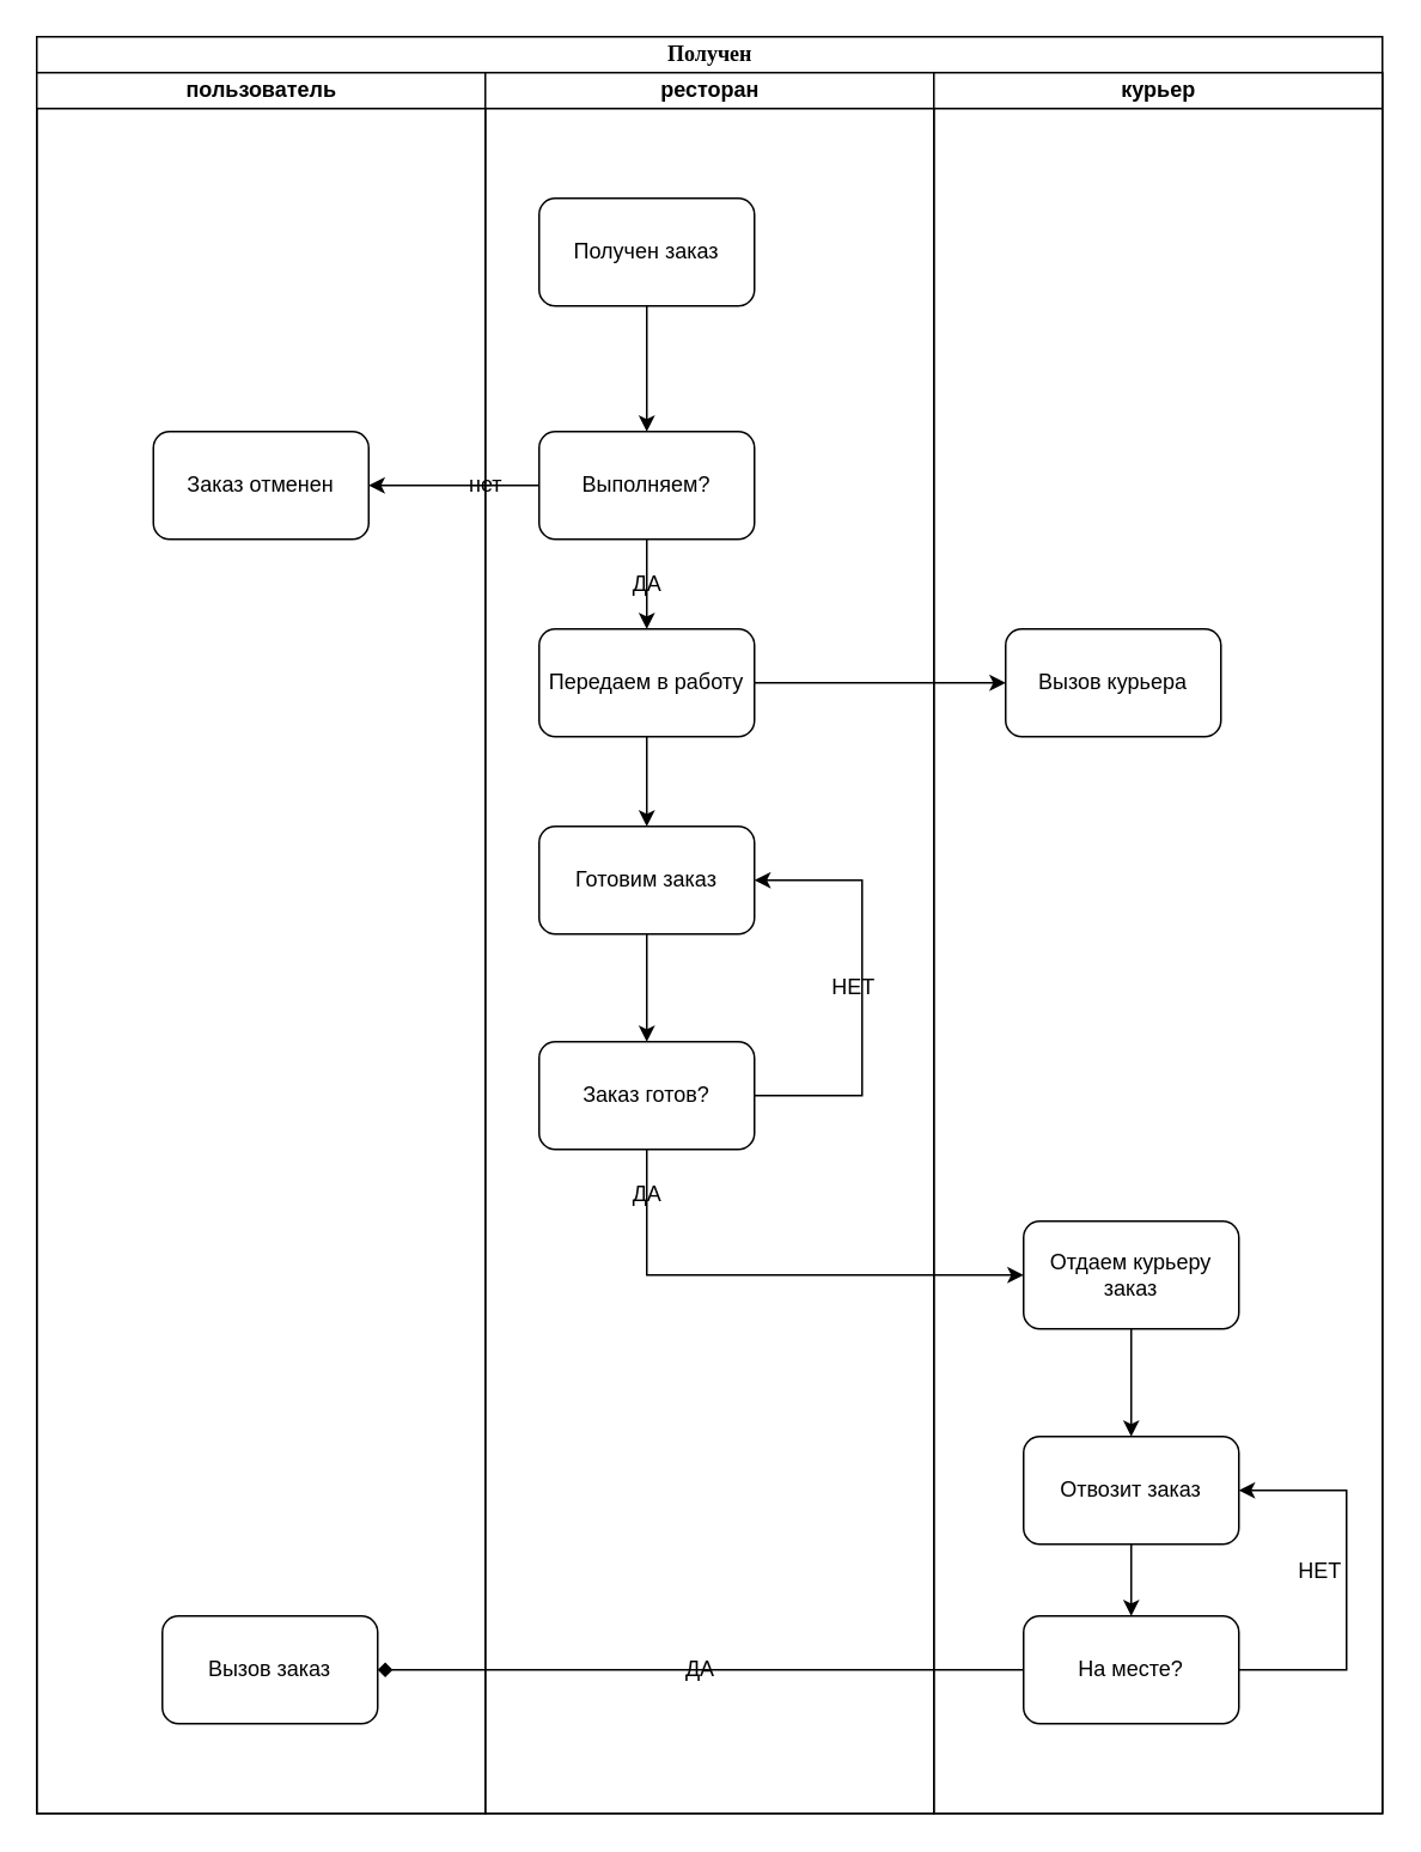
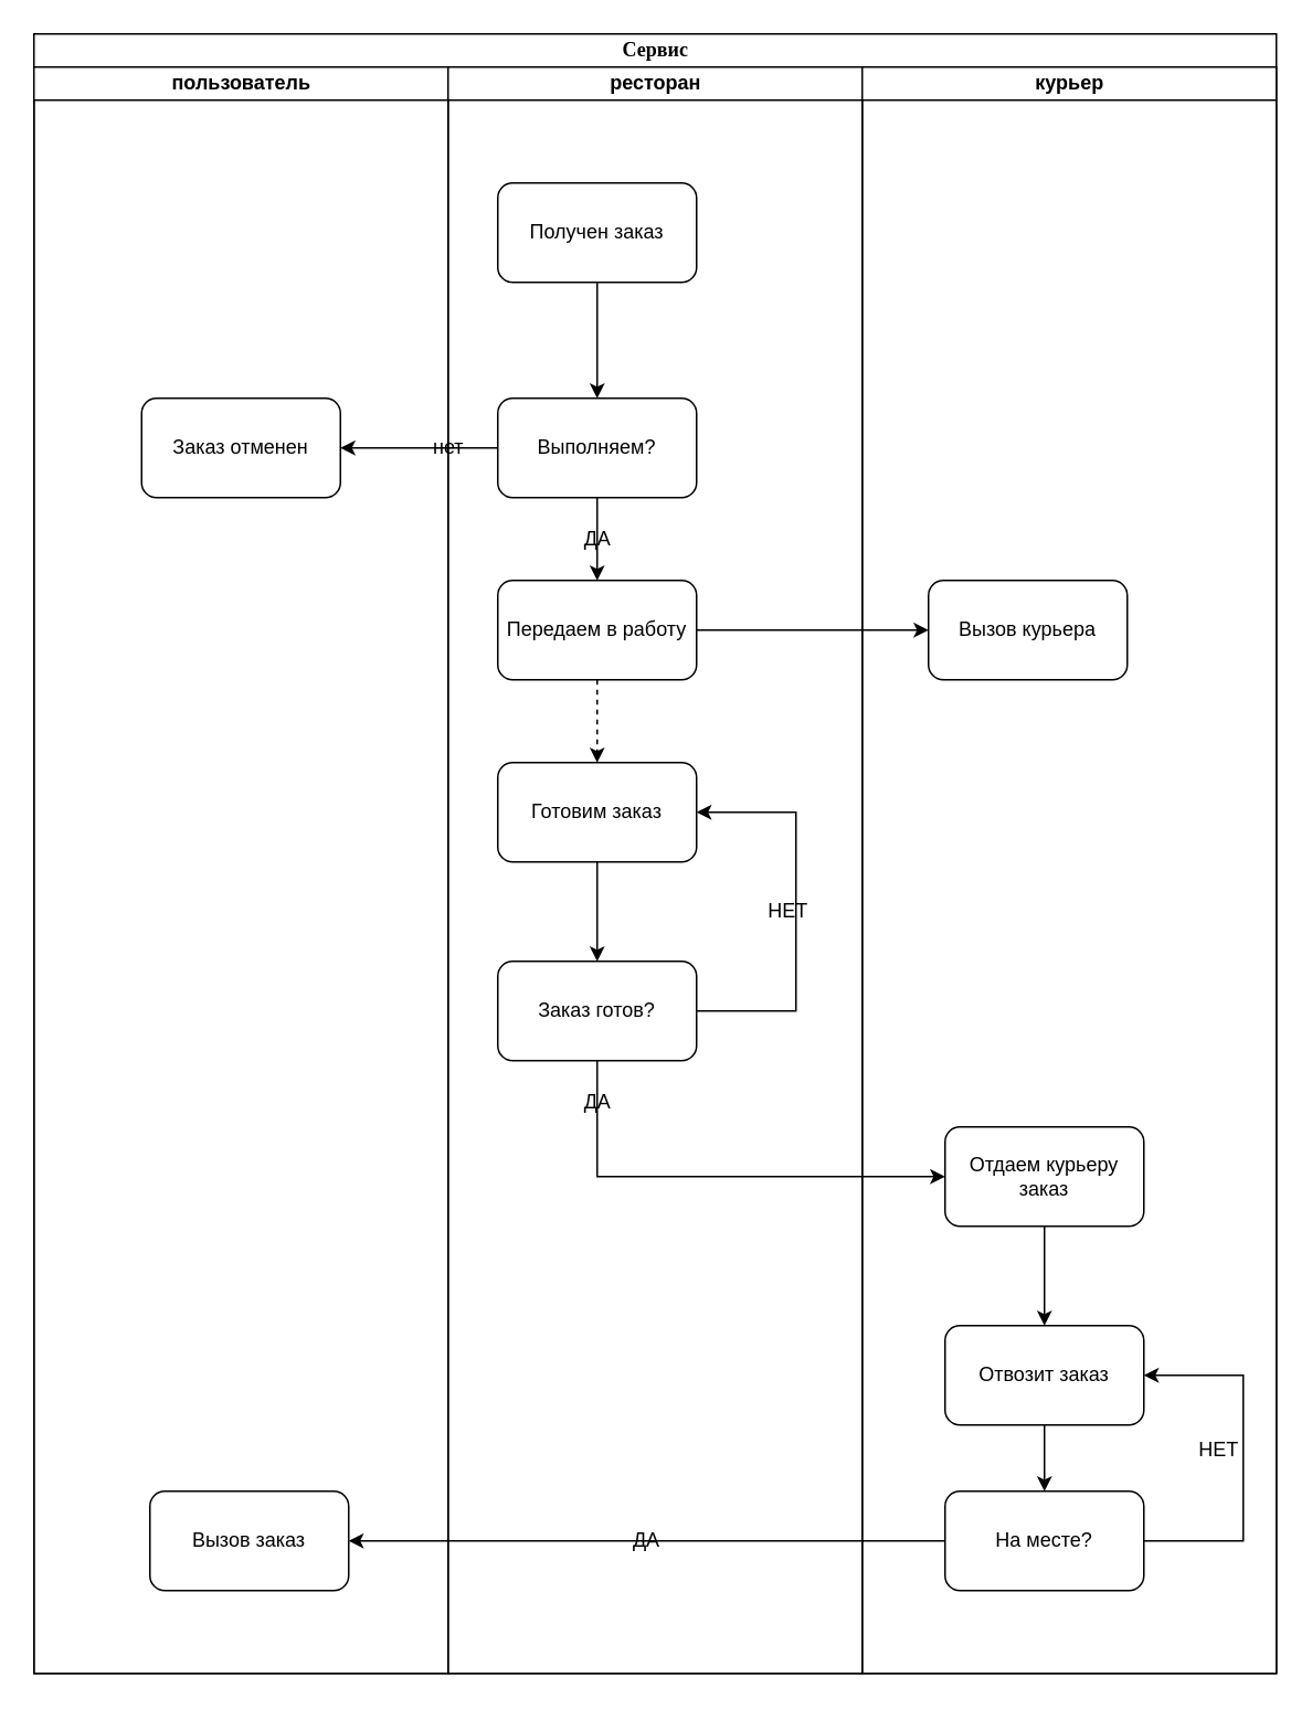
- <mxCell id="2" value="Получен" style="swimlane;html=1;childLayout=stackLayout;startSize=20;rounded=0;shadow=0;comic=0;labelBackgroundColor=none;strokeWidth=1;fontFamily=Verdana;fontSize=12;align=center;" parent="1" vertex="1"><mxGeometry x="20" y="20" width="750" height="990" as="geometry" /></mxCell>
+ <mxCell id="2" value="Сервис" style="swimlane;html=1;childLayout=stackLayout;startSize=20;rounded=0;shadow=0;comic=0;labelBackgroundColor=none;strokeWidth=1;fontFamily=Verdana;fontSize=12;align=center;" parent="1" vertex="1"><mxGeometry x="20" y="20" width="750" height="990" as="geometry" /></mxCell>
- <mxCell id="10" style="edgeStyle=orthogonalEdgeStyle;rounded=0;orthogonalLoop=1;jettySize=auto;html=1;exitX=0.5;exitY=1;exitDx=0;exitDy=0;" edge="1" parent="6" source="11" target="14"><mxGeometry relative="1" as="geometry" /></mxCell>
+ <mxCell id="10" style="edgeStyle=orthogonalEdgeStyle;rounded=0;orthogonalLoop=1;jettySize=auto;html=1;exitX=0.5;exitY=1;exitDx=0;exitDy=0;dashed=1;" edge="1" parent="6" source="11" target="14"><mxGeometry relative="1" as="geometry" /></mxCell>
- <mxCell id="31" style="edgeStyle=orthogonalEdgeStyle;rounded=0;orthogonalLoop=1;jettySize=auto;html=1;endArrow=diamond;" edge="1" parent="2" source="25" target="5"><mxGeometry relative="1" as="geometry" /></mxCell>
+ <mxCell id="31" style="edgeStyle=orthogonalEdgeStyle;rounded=0;orthogonalLoop=1;jettySize=auto;html=1;" edge="1" parent="2" source="25" target="5"><mxGeometry relative="1" as="geometry" /></mxCell>
